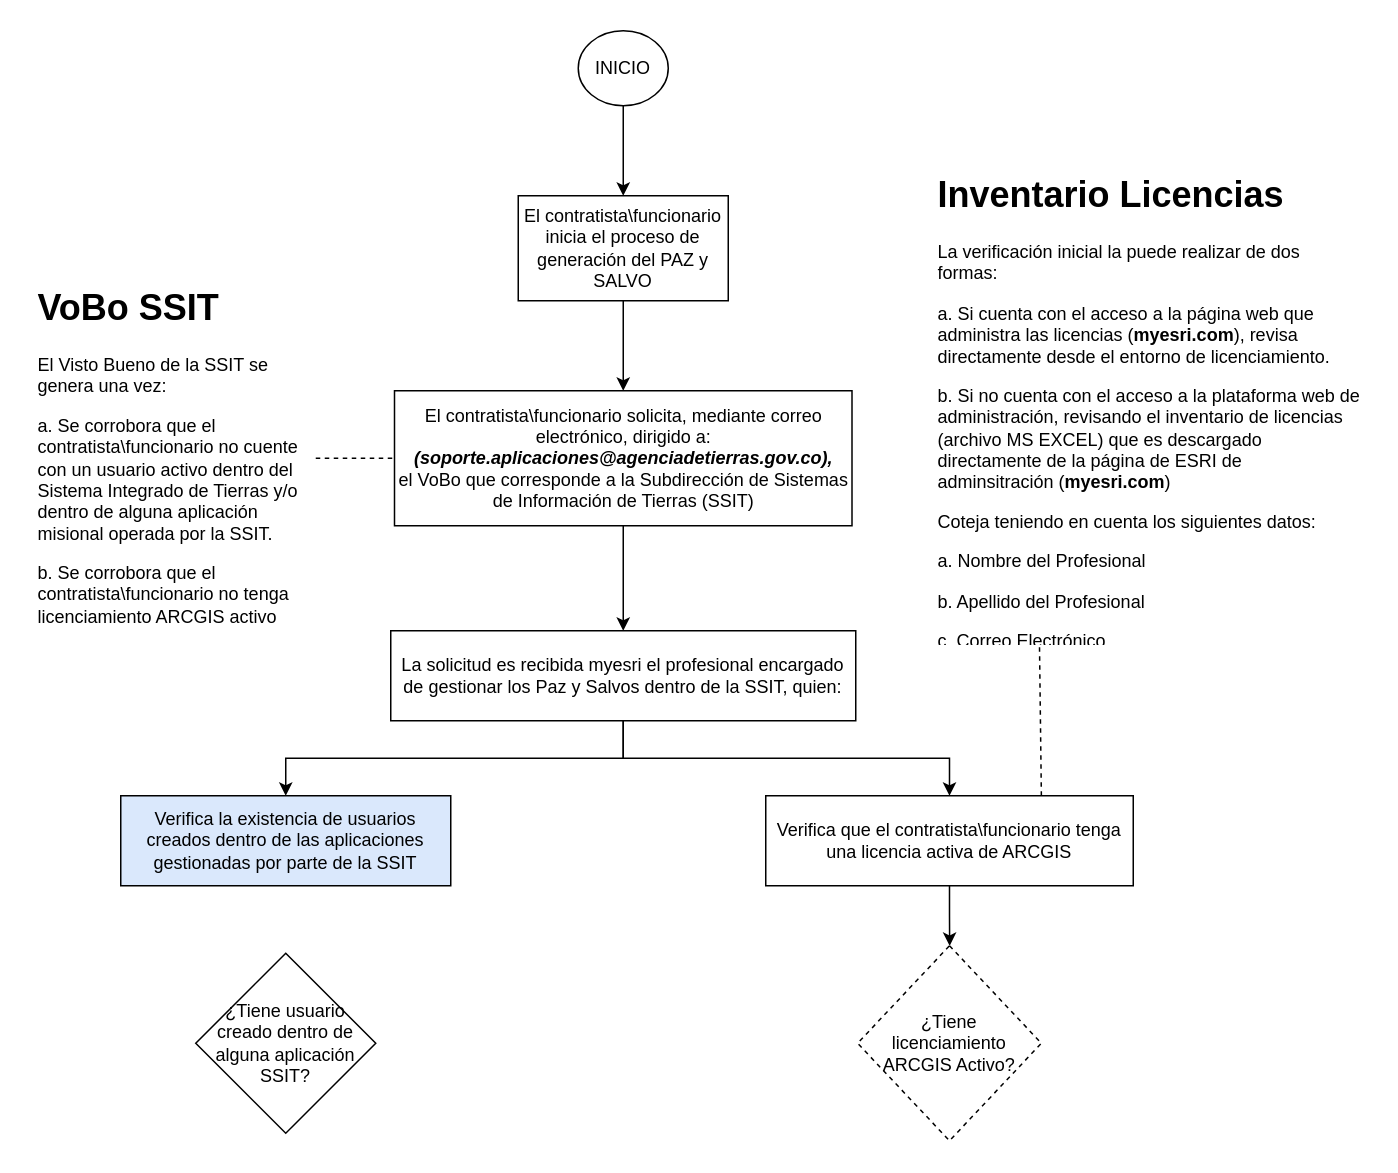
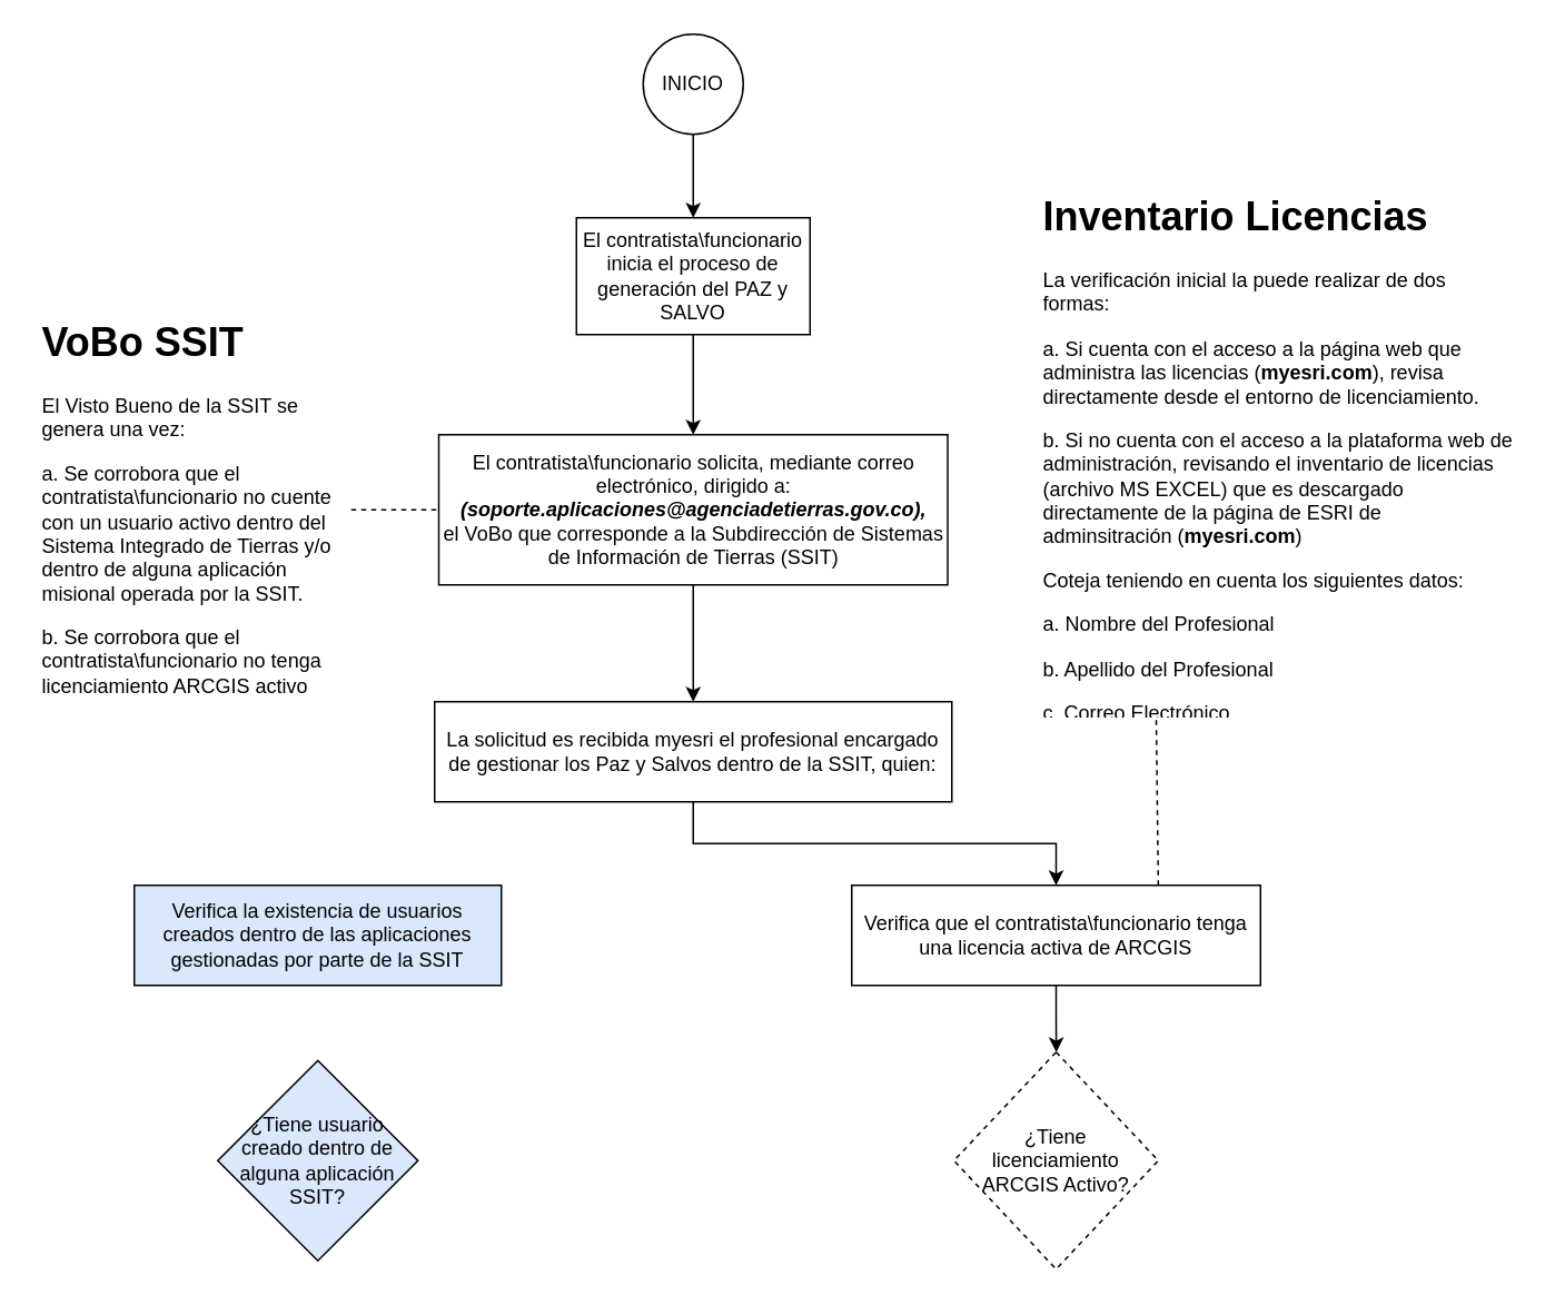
- <mxCell id="3" value="INICIO" style="ellipse;whiteSpace=wrap;html=1;aspect=fixed;" vertex="1" parent="1"><mxGeometry x="385" y="20" width="60" height="50" as="geometry" /></mxCell>
+ <mxCell id="3" value="INICIO" style="ellipse;whiteSpace=wrap;html=1;aspect=fixed;" vertex="1" parent="1"><mxGeometry x="385" y="20" width="60" height="60" as="geometry" /></mxCell>
- <mxCell id="9" style="edgeStyle=orthogonalEdgeStyle;rounded=0;orthogonalLoop=1;jettySize=auto;html=1;entryX=0.5;entryY=0;entryDx=0;entryDy=0;" edge="1" parent="1" source="11" target="13"><mxGeometry relative="1" as="geometry" /></mxCell>
- <mxCell id="19" value="¿Tiene usuario creado dentro de alguna aplicación SSIT?" style="rhombus;whiteSpace=wrap;html=1;" vertex="1" parent="1"><mxGeometry x="130" y="635" width="120" height="120" as="geometry" /></mxCell>
+ <mxCell id="19" value="¿Tiene usuario creado dentro de alguna aplicación SSIT?" style="rhombus;whiteSpace=wrap;html=1;fillColor=#dae8fc;" vertex="1" parent="1"><mxGeometry x="130" y="635" width="120" height="120" as="geometry" /></mxCell>
